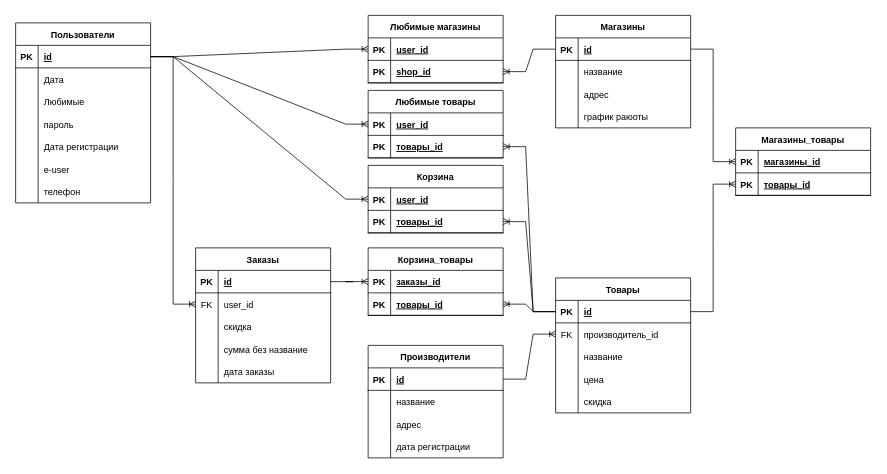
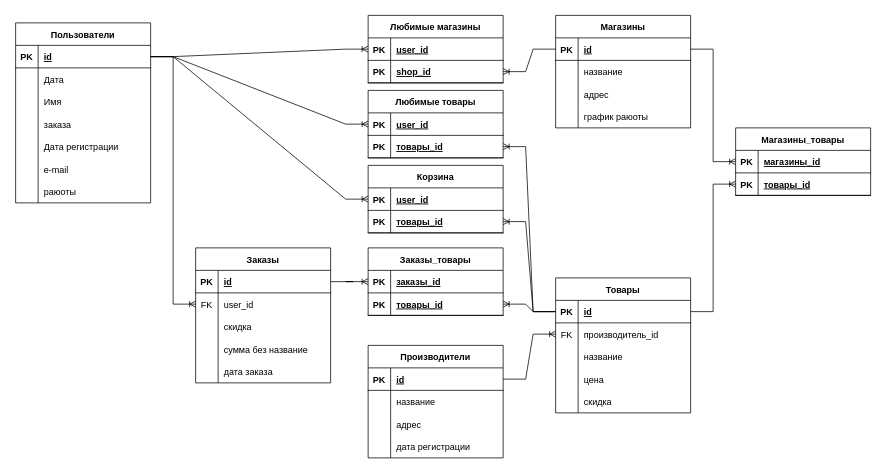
- <mxCell id="11" value="Любимые" style="shape=partialRectangle;connectable=0;fillColor=none;top=0;left=0;bottom=0;right=0;align=left;spacingLeft=6;overflow=hidden;" parent="9" vertex="1"><mxGeometry x="30" width="150" height="30" as="geometry"><mxRectangle width="150" height="30" as="alternateBounds" /></mxGeometry></mxCell>
+ <mxCell id="11" value="Имя" style="shape=partialRectangle;connectable=0;fillColor=none;top=0;left=0;bottom=0;right=0;align=left;spacingLeft=6;overflow=hidden;" parent="9" vertex="1"><mxGeometry x="30" width="150" height="30" as="geometry"><mxRectangle width="150" height="30" as="alternateBounds" /></mxGeometry></mxCell>
- <mxCell id="14" value="пароль" style="shape=partialRectangle;connectable=0;fillColor=none;top=0;left=0;bottom=0;right=0;align=left;spacingLeft=6;overflow=hidden;" parent="12" vertex="1"><mxGeometry x="30" width="150" height="30" as="geometry"><mxRectangle width="150" height="30" as="alternateBounds" /></mxGeometry></mxCell>
+ <mxCell id="14" value="заказа" style="shape=partialRectangle;connectable=0;fillColor=none;top=0;left=0;bottom=0;right=0;align=left;spacingLeft=6;overflow=hidden;" parent="12" vertex="1"><mxGeometry x="30" width="150" height="30" as="geometry"><mxRectangle width="150" height="30" as="alternateBounds" /></mxGeometry></mxCell>
- <mxCell id="20" value="e-user" style="shape=partialRectangle;connectable=0;fillColor=none;top=0;left=0;bottom=0;right=0;align=left;spacingLeft=6;overflow=hidden;" parent="18" vertex="1"><mxGeometry x="30" width="150" height="30" as="geometry"><mxRectangle width="150" height="30" as="alternateBounds" /></mxGeometry></mxCell>
+ <mxCell id="20" value="e-mail" style="shape=partialRectangle;connectable=0;fillColor=none;top=0;left=0;bottom=0;right=0;align=left;spacingLeft=6;overflow=hidden;" parent="18" vertex="1"><mxGeometry x="30" width="150" height="30" as="geometry"><mxRectangle width="150" height="30" as="alternateBounds" /></mxGeometry></mxCell>
- <mxCell id="23" value="телефон" style="shape=partialRectangle;connectable=0;fillColor=none;top=0;left=0;bottom=0;right=0;align=left;spacingLeft=6;overflow=hidden;" parent="21" vertex="1"><mxGeometry x="30" width="150" height="30" as="geometry"><mxRectangle width="150" height="30" as="alternateBounds" /></mxGeometry></mxCell>
+ <mxCell id="23" value="раюоты" style="shape=partialRectangle;connectable=0;fillColor=none;top=0;left=0;bottom=0;right=0;align=left;spacingLeft=6;overflow=hidden;" parent="21" vertex="1"><mxGeometry x="30" width="150" height="30" as="geometry"><mxRectangle width="150" height="30" as="alternateBounds" /></mxGeometry></mxCell>
- <mxCell id="120" value="Корзина_товары" style="shape=table;startSize=30;container=1;collapsible=1;childLayout=tableLayout;fixedRows=1;rowLines=0;fontStyle=1;align=center;resizeLast=1;" parent="1" vertex="1"><mxGeometry x="490" y="330" width="180" height="90" as="geometry" /></mxCell>
+ <mxCell id="120" value="Заказы_товары" style="shape=table;startSize=30;container=1;collapsible=1;childLayout=tableLayout;fixedRows=1;rowLines=0;fontStyle=1;align=center;resizeLast=1;" parent="1" vertex="1"><mxGeometry x="490" y="330" width="180" height="90" as="geometry" /></mxCell>
- <mxCell id="118" value="дата заказы" style="shape=partialRectangle;connectable=0;fillColor=none;top=0;left=0;bottom=0;right=0;align=left;spacingLeft=6;overflow=hidden;" parent="116" vertex="1"><mxGeometry x="30" width="150" height="30" as="geometry"><mxRectangle width="150" height="30" as="alternateBounds" /></mxGeometry></mxCell>
+ <mxCell id="118" value="дата заказа" style="shape=partialRectangle;connectable=0;fillColor=none;top=0;left=0;bottom=0;right=0;align=left;spacingLeft=6;overflow=hidden;" parent="116" vertex="1"><mxGeometry x="30" width="150" height="30" as="geometry"><mxRectangle width="150" height="30" as="alternateBounds" /></mxGeometry></mxCell>
